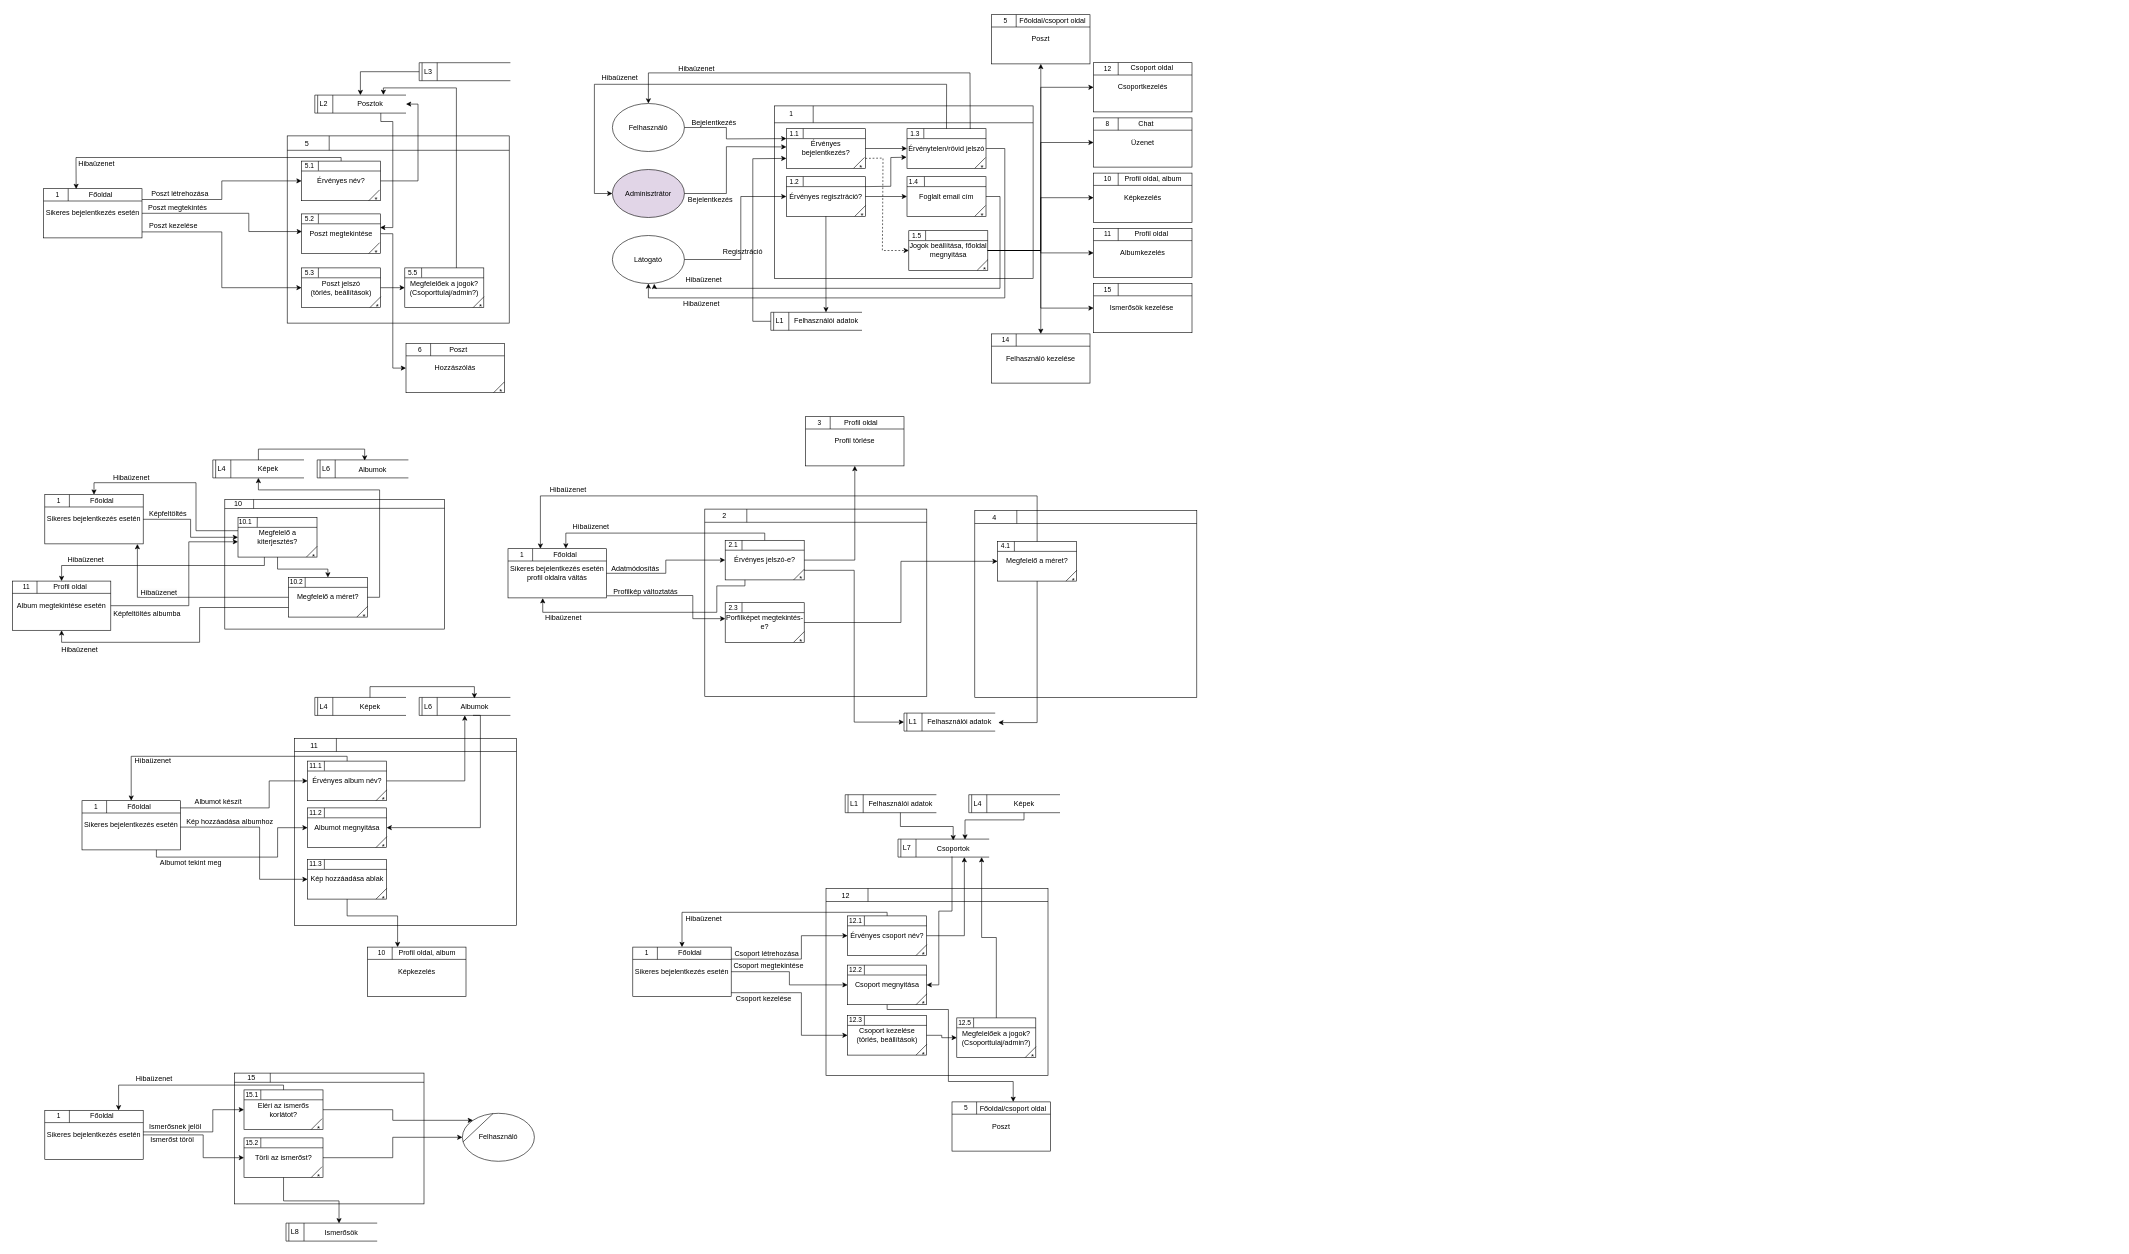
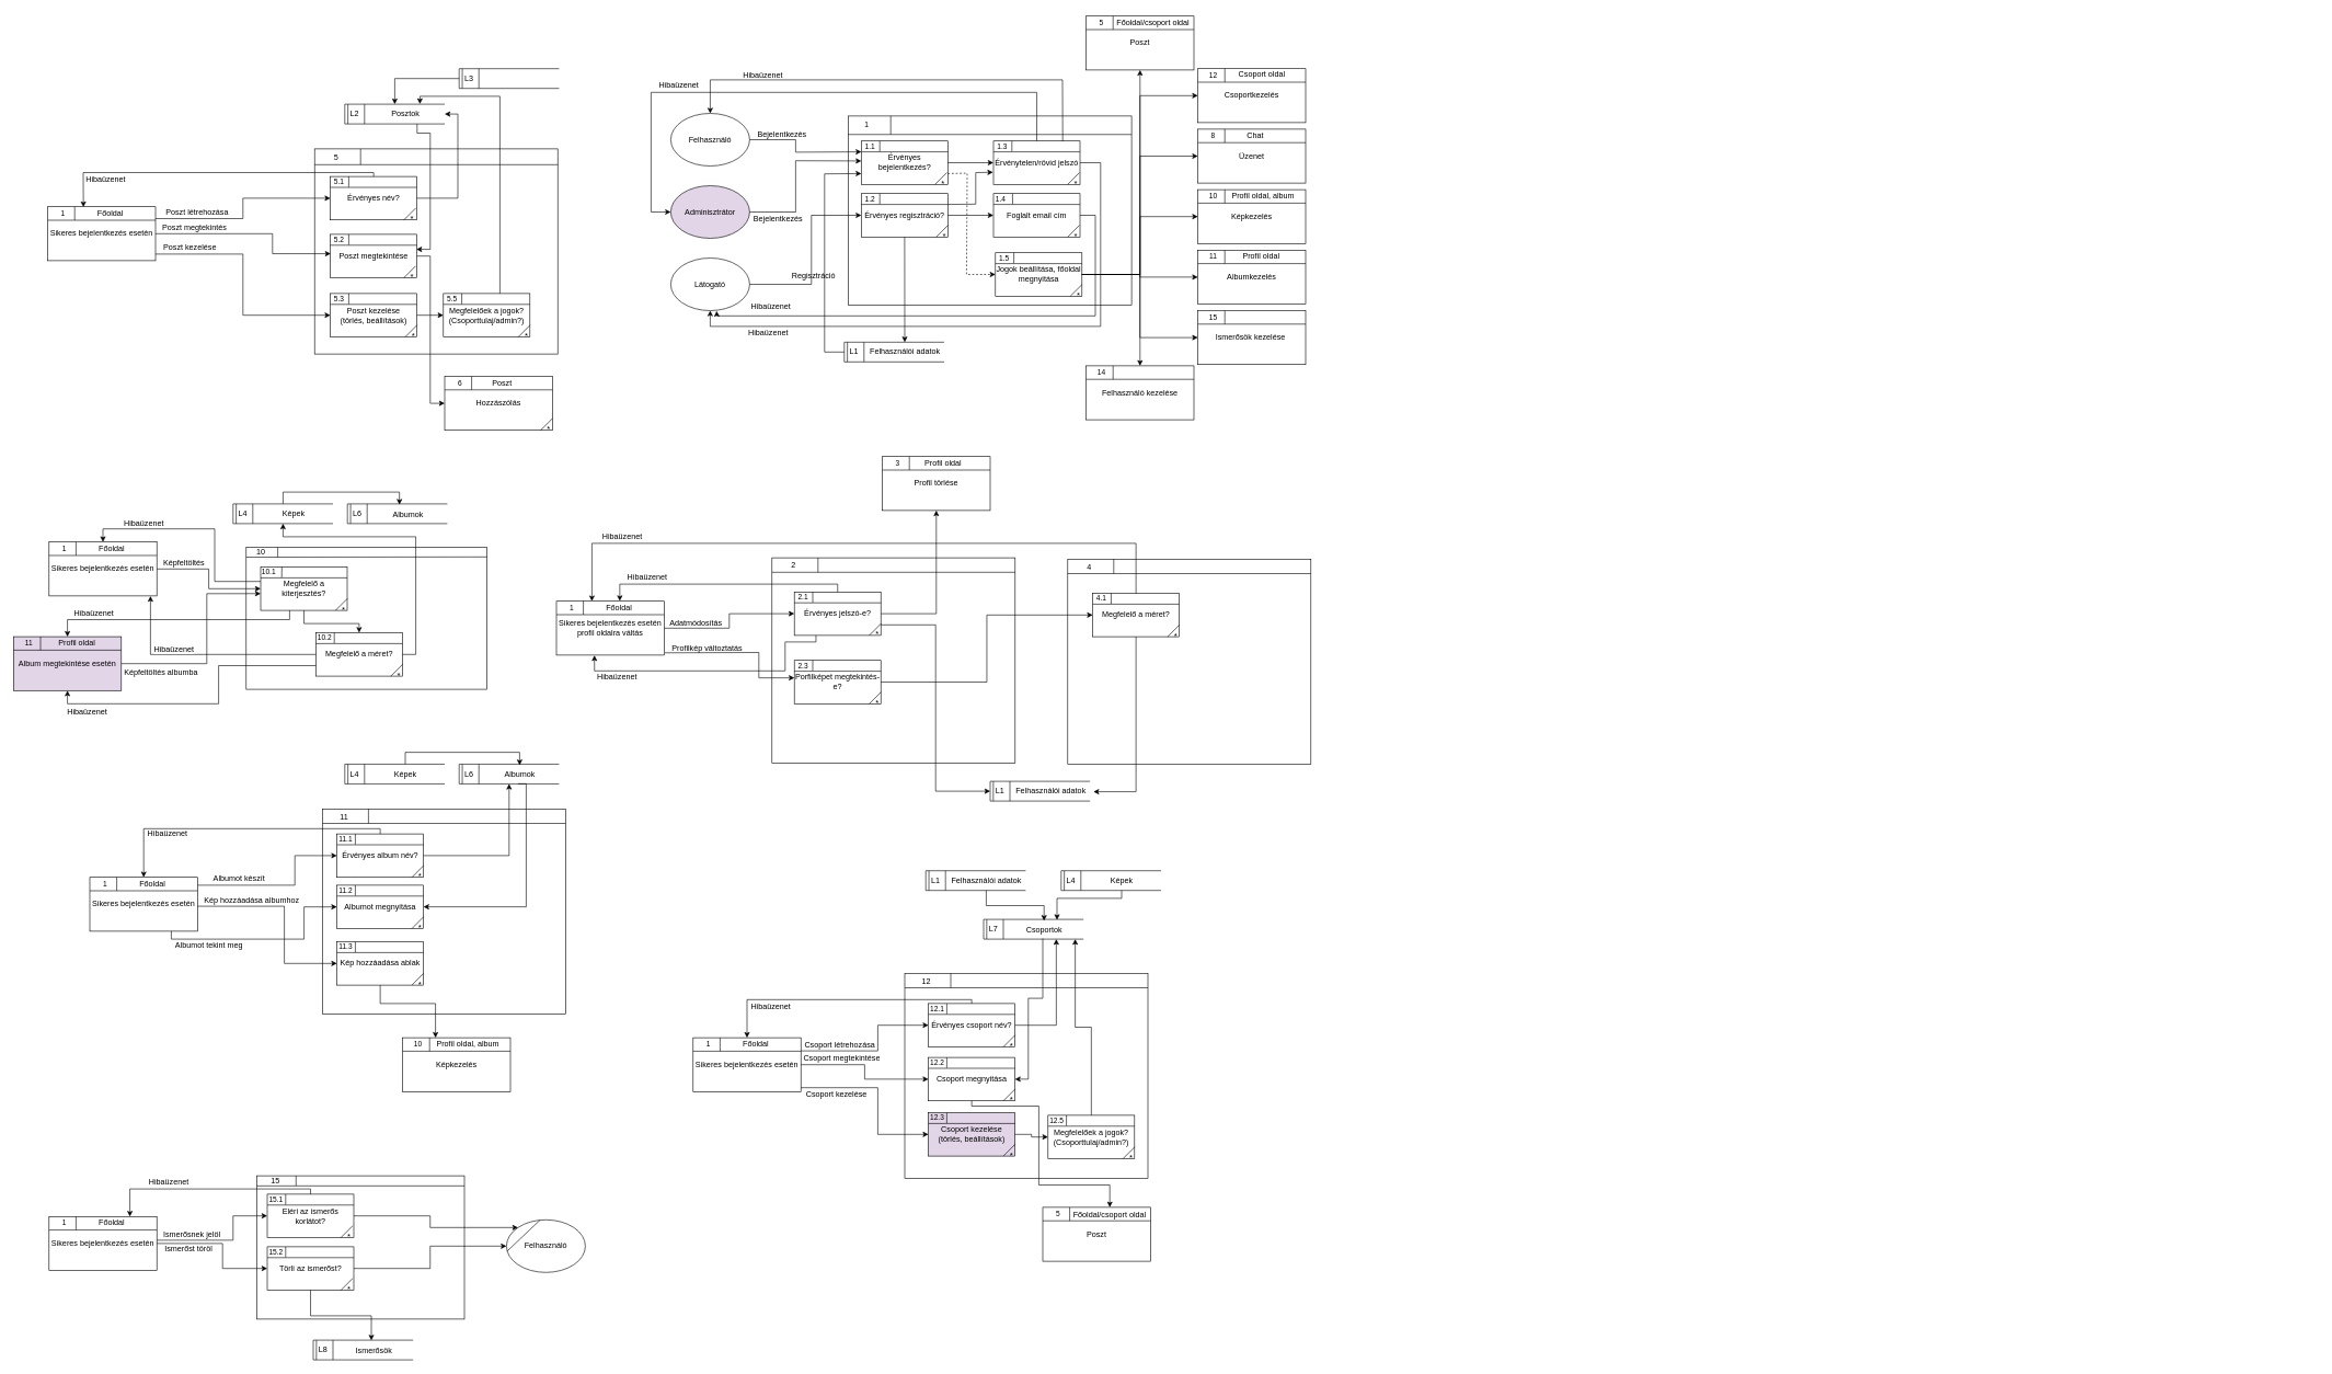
- <mxCell id="191" value="Poszt jelszó&lt;div&gt;(törlés, beállítások)&lt;/div&gt;" style="rounded=0;whiteSpace=wrap;html=1;" vertex="1" parent="190"><mxGeometry width="131.67" height="66" as="geometry" /></mxCell>
+ <mxCell id="191" value="Poszt kezelése&lt;div&gt;(törlés, beállítások)&lt;/div&gt;" style="rounded=0;whiteSpace=wrap;html=1;" vertex="1" parent="190"><mxGeometry width="131.67" height="66" as="geometry" /></mxCell>
- <mxCell id="285" value="Album megtekintése esetén" style="rounded=0;whiteSpace=wrap;html=1;" vertex="1" parent="284"><mxGeometry width="164" height="82" as="geometry" /></mxCell>
+ <mxCell id="285" value="Album megtekintése esetén" style="rounded=0;whiteSpace=wrap;html=1;fillColor=#e1d5e7;" vertex="1" parent="284"><mxGeometry width="164" height="82" as="geometry" /></mxCell>
- <mxCell id="389" value="Csoport kezelése&lt;div&gt;(törlés, beállítások)&lt;/div&gt;" style="rounded=0;whiteSpace=wrap;html=1;" vertex="1" parent="388"><mxGeometry width="131.67" height="66" as="geometry" /></mxCell>
+ <mxCell id="389" value="Csoport kezelése&lt;div&gt;(törlés, beállítások)&lt;/div&gt;" style="rounded=0;whiteSpace=wrap;html=1;fillColor=#e1d5e7;" vertex="1" parent="388"><mxGeometry width="131.67" height="66" as="geometry" /></mxCell>
